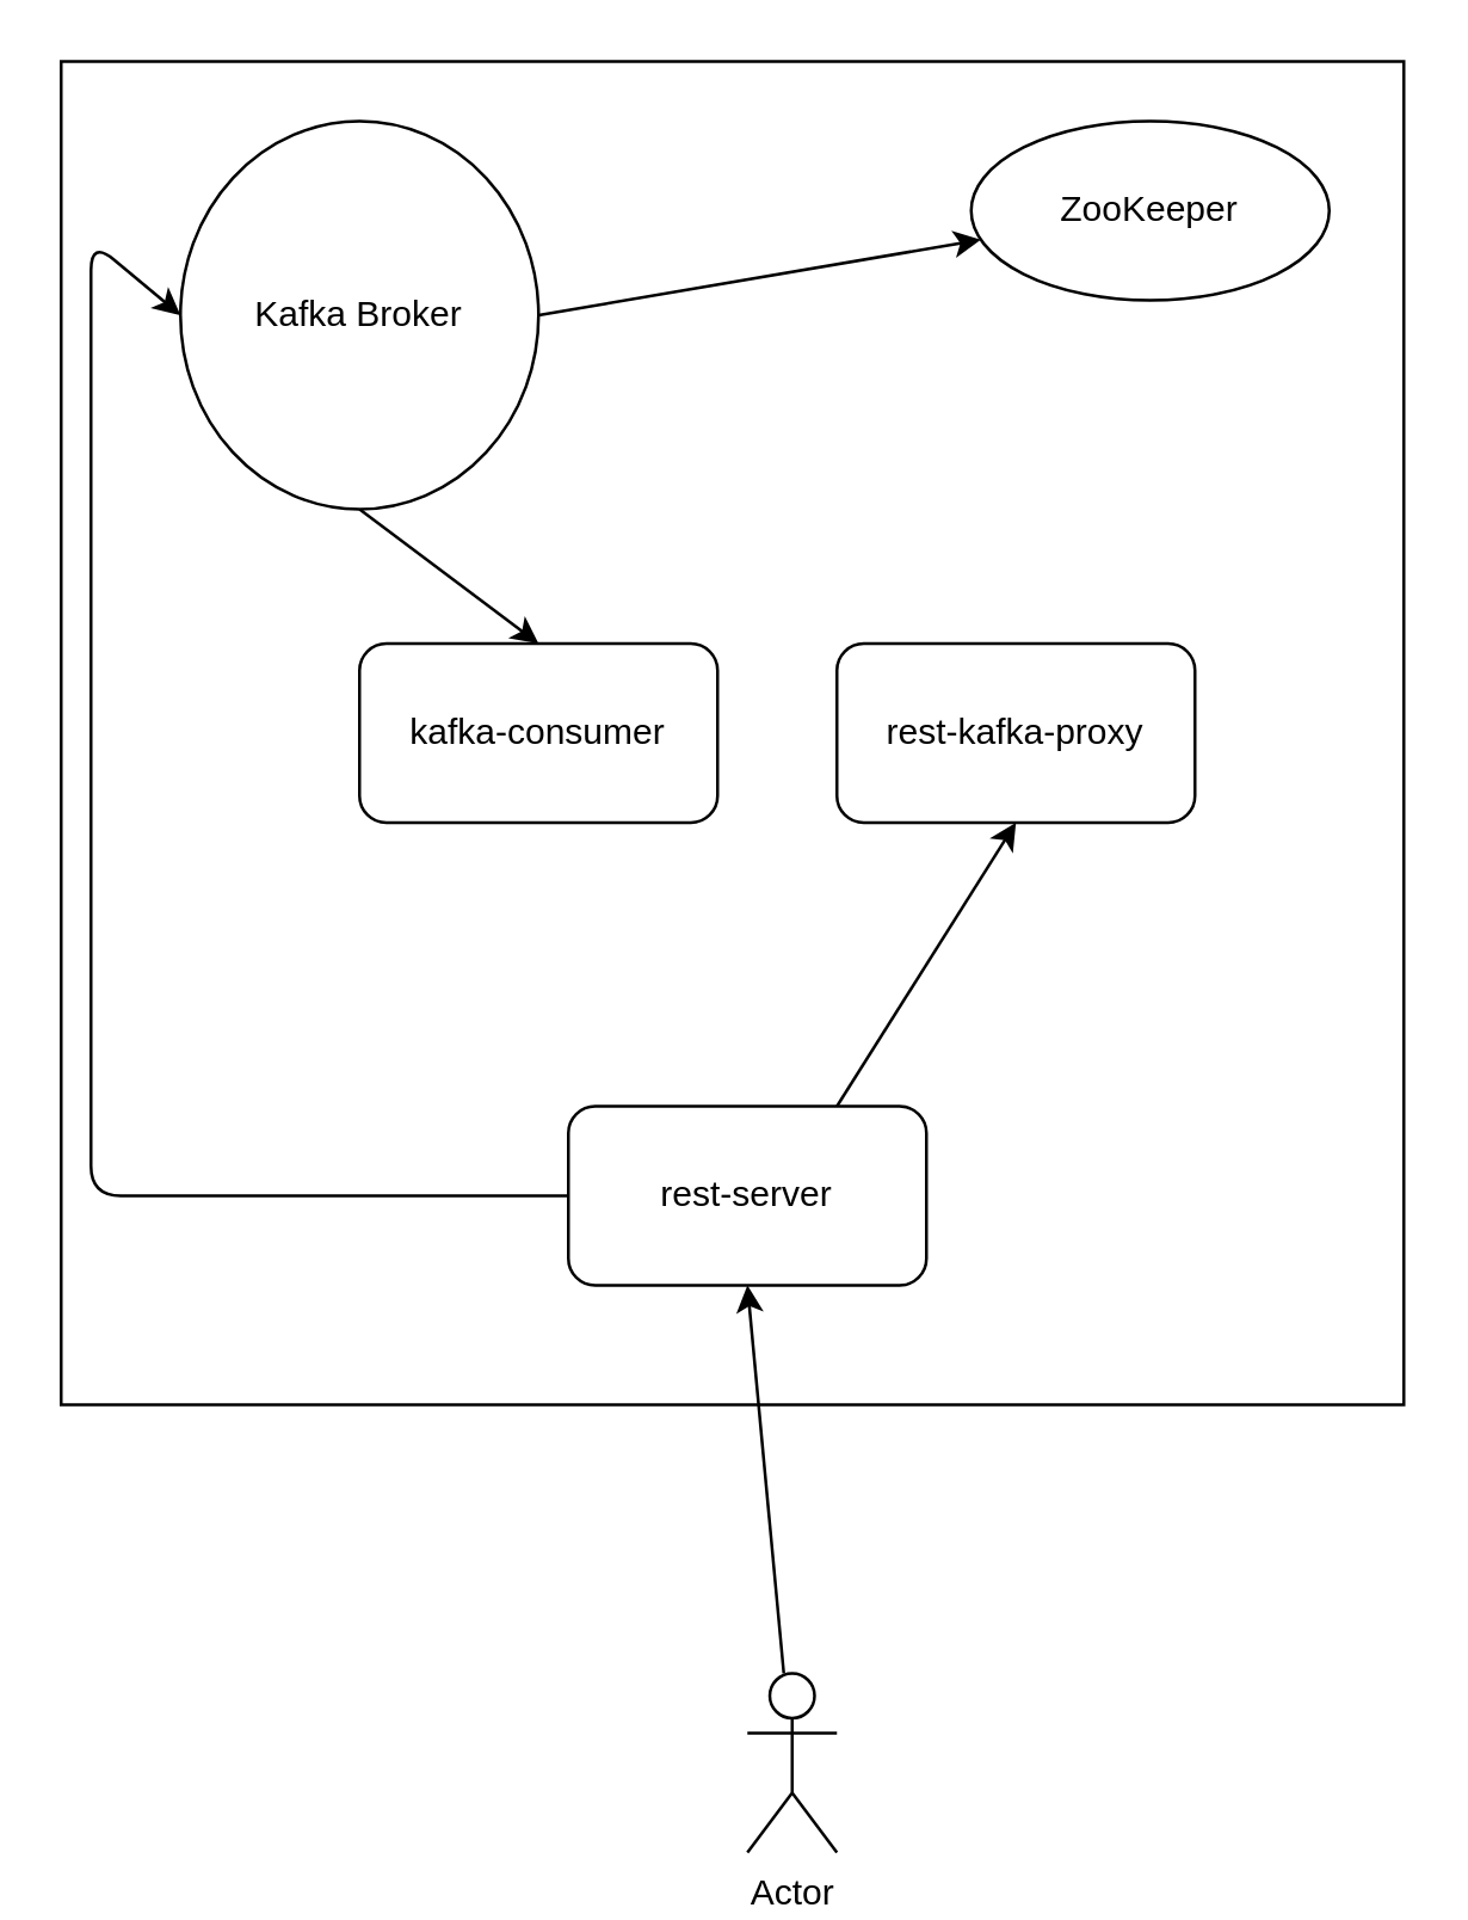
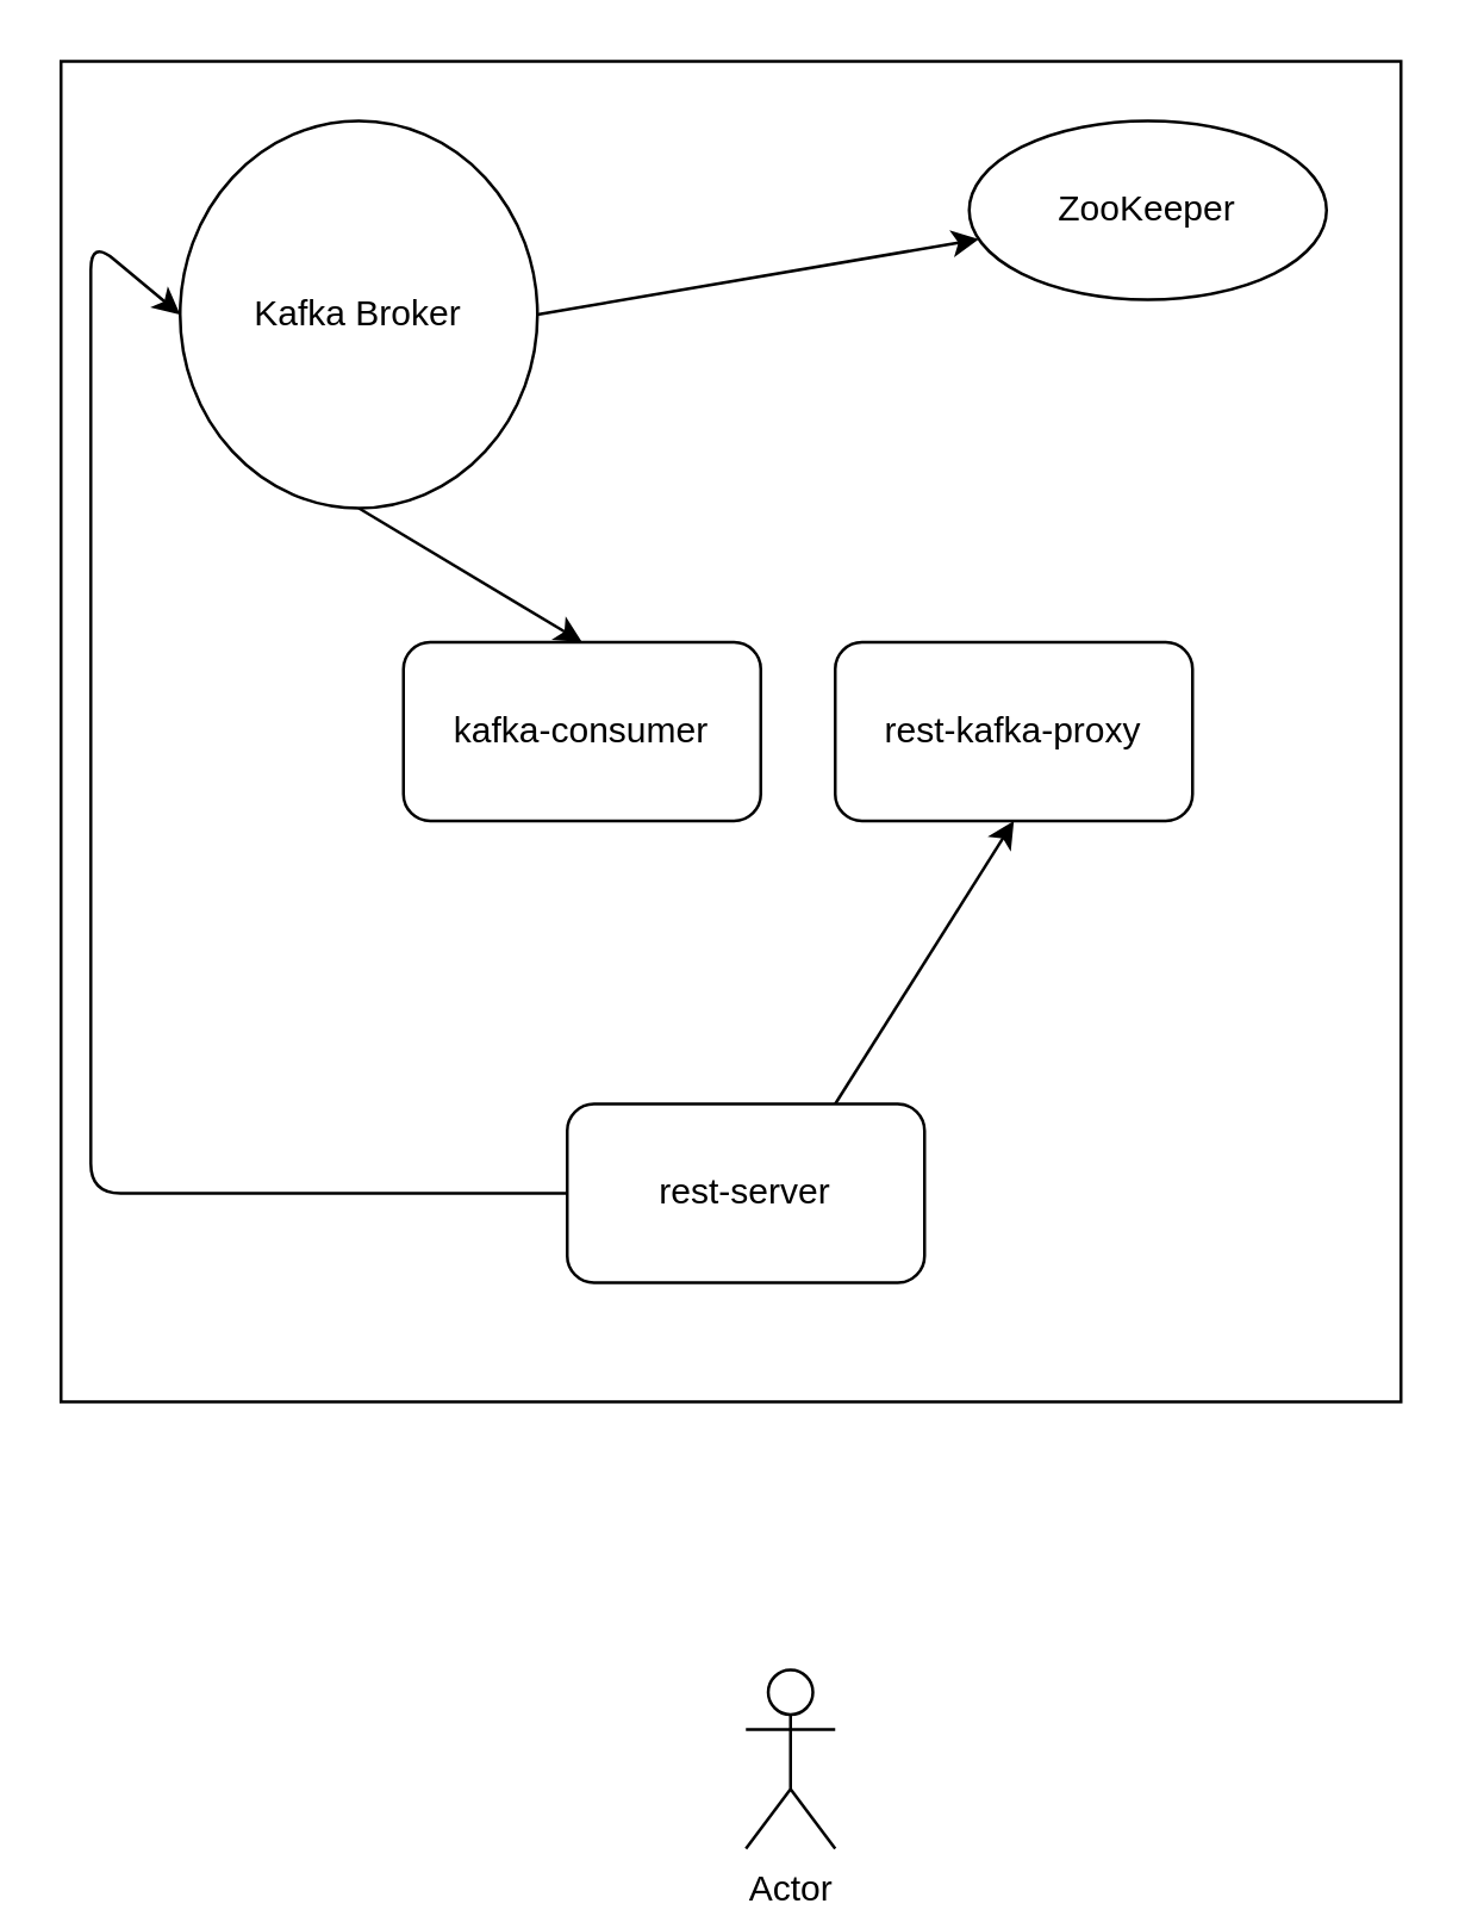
- <mxCell id="7" value="kafka-consumer" style="rounded=1;whiteSpace=wrap;html=1;" vertex="1" parent="1"><mxGeometry x="120" y="215" width="120" height="60" as="geometry" /></mxCell>
+ <mxCell id="7" value="kafka-consumer" style="rounded=1;whiteSpace=wrap;html=1;" vertex="1" parent="1"><mxGeometry x="135" y="215" width="120" height="60" as="geometry" /></mxCell>
- <mxCell id="12" style="edgeStyle=none;html=1;entryX=0.5;entryY=1;entryDx=0;entryDy=0;" edge="1" parent="1" source="13" target="6"><mxGeometry relative="1" as="geometry" /></mxCell>
